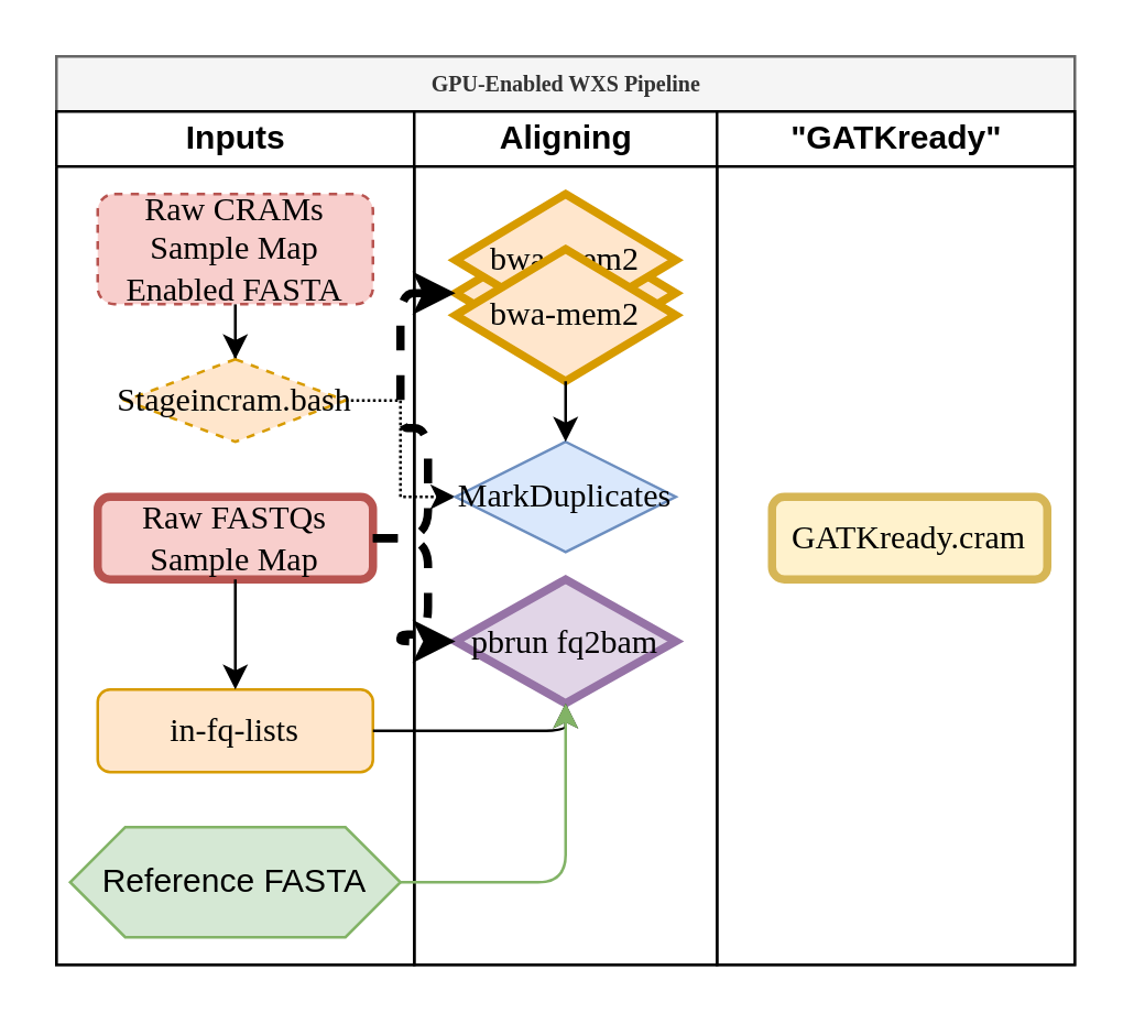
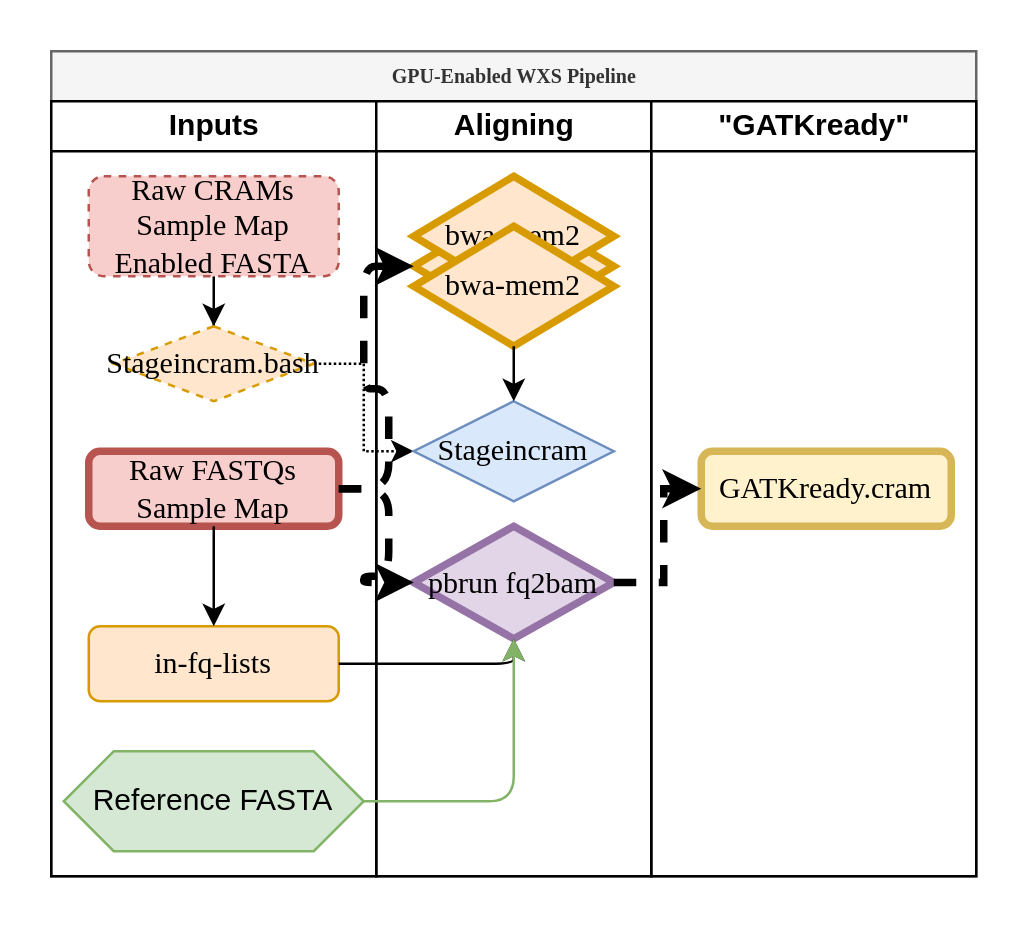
- <mxCell id="18" value="MarkDuplicates" style="rhombus;whiteSpace=wrap;html=1;rounded=0;shadow=0;labelBackgroundColor=none;strokeWidth=1;fontFamily=Verdana;fontSize=12;align=center;fillColor=#dae8fc;strokeColor=#6c8ebf;" parent="13" vertex="1"><mxGeometry x="15" y="120" width="80" height="40" as="geometry" /></mxCell>
+ <mxCell id="18" value="Stageincram" style="rhombus;whiteSpace=wrap;html=1;rounded=0;shadow=0;labelBackgroundColor=none;strokeWidth=1;fontFamily=Verdana;fontSize=12;align=center;fillColor=#dae8fc;strokeColor=#6c8ebf;" parent="13" vertex="1"><mxGeometry x="15" y="120" width="80" height="40" as="geometry" /></mxCell>
+ <mxCell id="22" value="" style="edgeStyle=orthogonalEdgeStyle;rounded=0;orthogonalLoop=1;jettySize=auto;html=1;strokeWidth=3;dashed=1;" parent="2" source="14" target="21" edge="1"><mxGeometry relative="1" as="geometry" /></mxCell>
